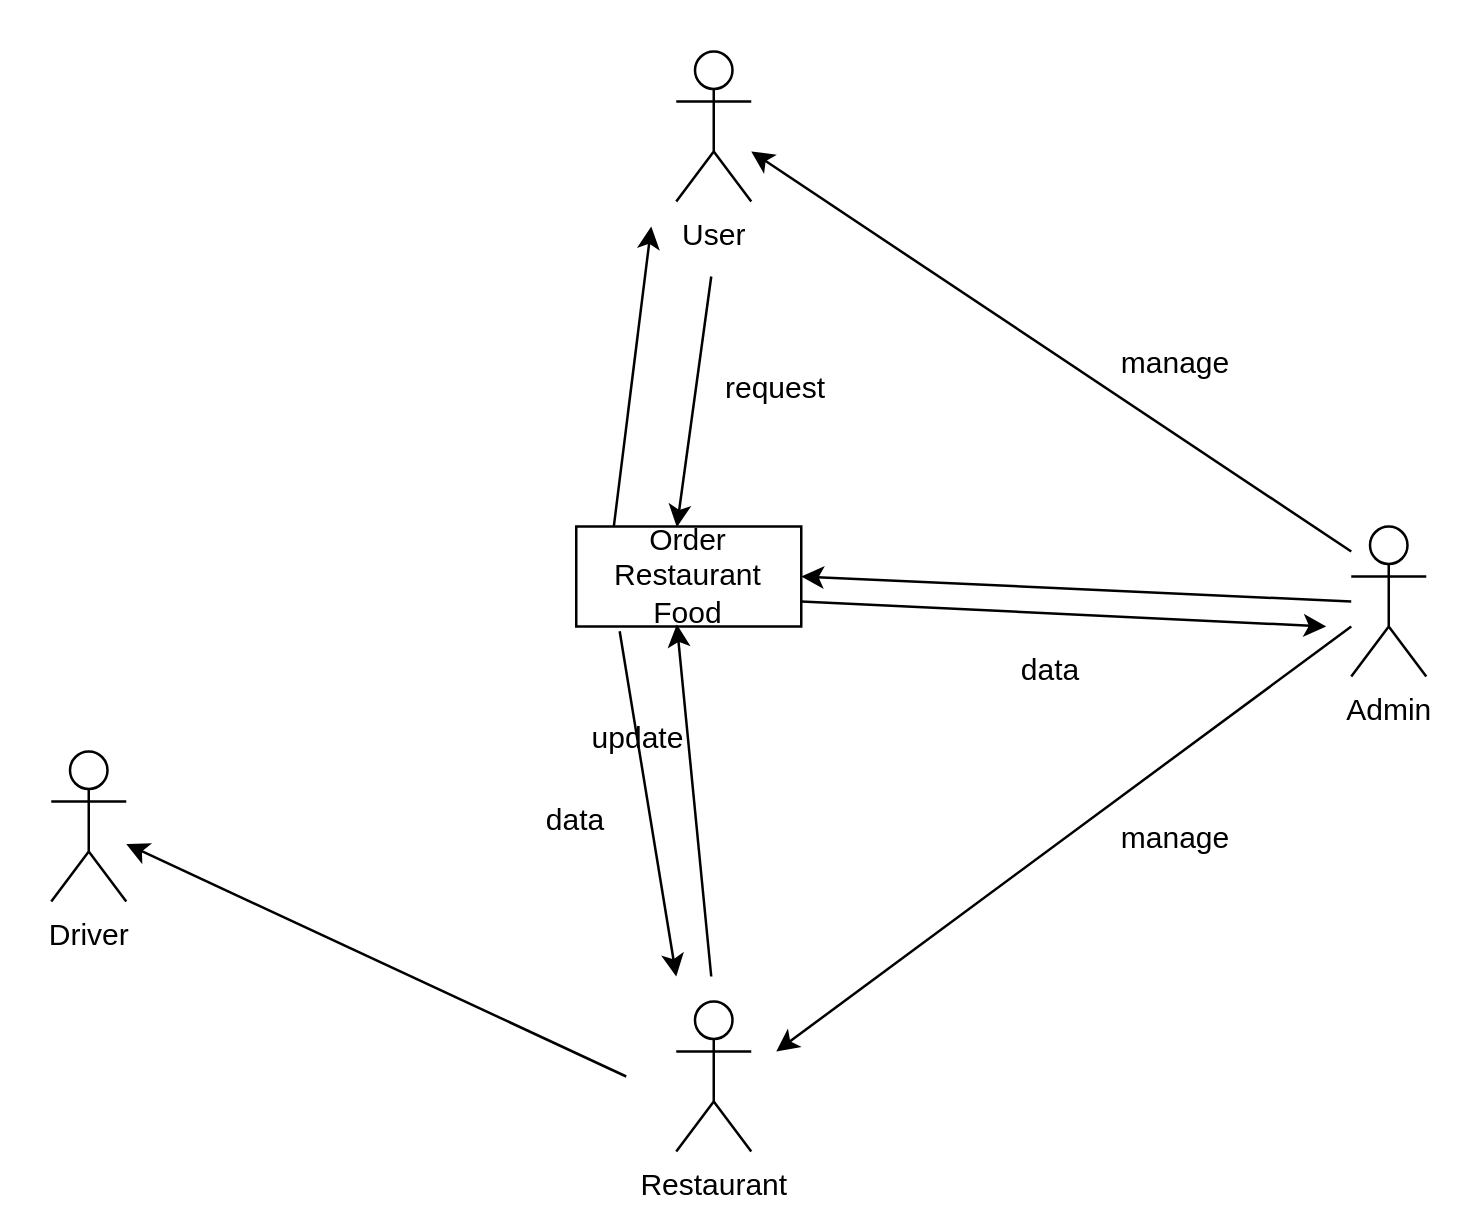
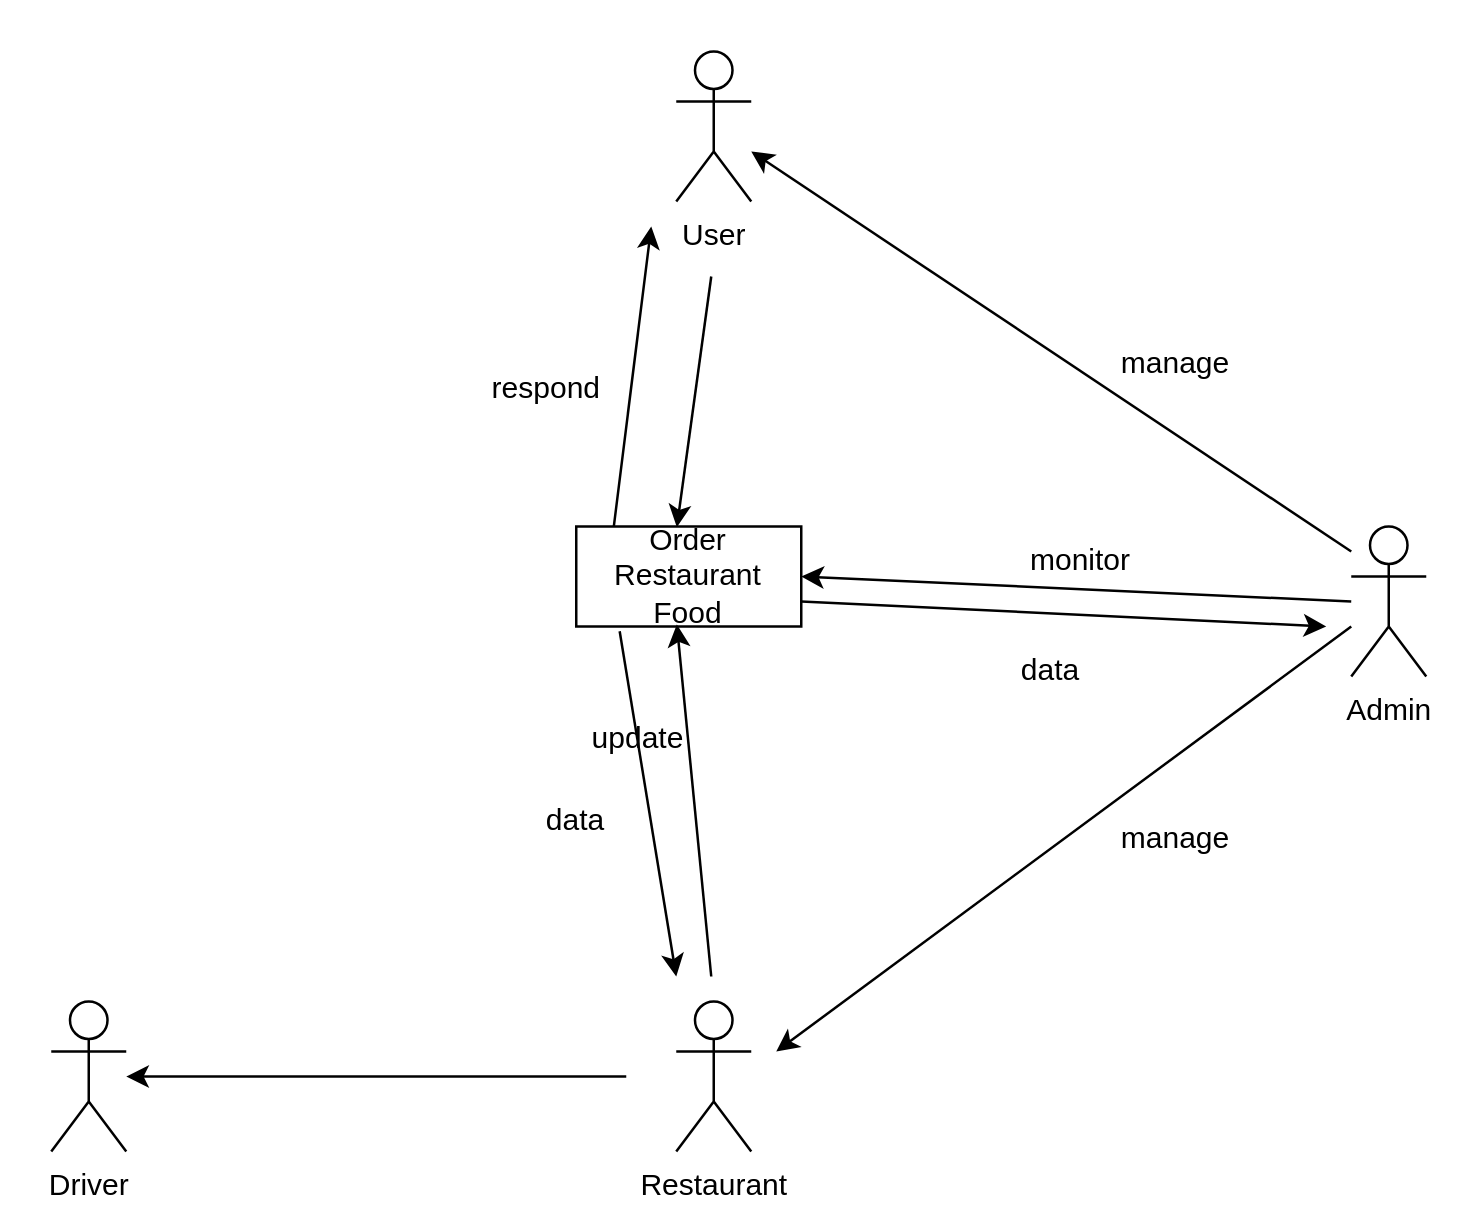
+ <mxCell id="18" value="respond&amp;nbsp;" style="text;html=1;align=center;verticalAlign=middle;whiteSpace=wrap;rounded=0;" parent="1" vertex="1"><mxGeometry x="190" y="140" width="60" height="30" as="geometry" /></mxCell>
- <mxCell id="16" value="request" style="text;html=1;align=center;verticalAlign=middle;whiteSpace=wrap;rounded=0;" parent="1" vertex="1"><mxGeometry x="280" y="140" width="60" height="30" as="geometry" /></mxCell>
+ <mxCell id="15" value="monitor" style="text;whiteSpace=wrap;" parent="1" vertex="1"><mxGeometry x="410" y="210" width="70" height="40" as="geometry" /></mxCell>
- <mxCell id="6" value="Driver" style="shape=umlActor;verticalLabelPosition=bottom;verticalAlign=top;html=1;outlineConnect=0;" parent="1" vertex="1"><mxGeometry x="20" y="300" width="30" height="60" as="geometry" /></mxCell>
+ <mxCell id="6" value="Driver" style="shape=umlActor;verticalLabelPosition=bottom;verticalAlign=top;html=1;outlineConnect=0;" parent="1" vertex="1"><mxGeometry x="20" y="400" width="30" height="60" as="geometry" /></mxCell>
